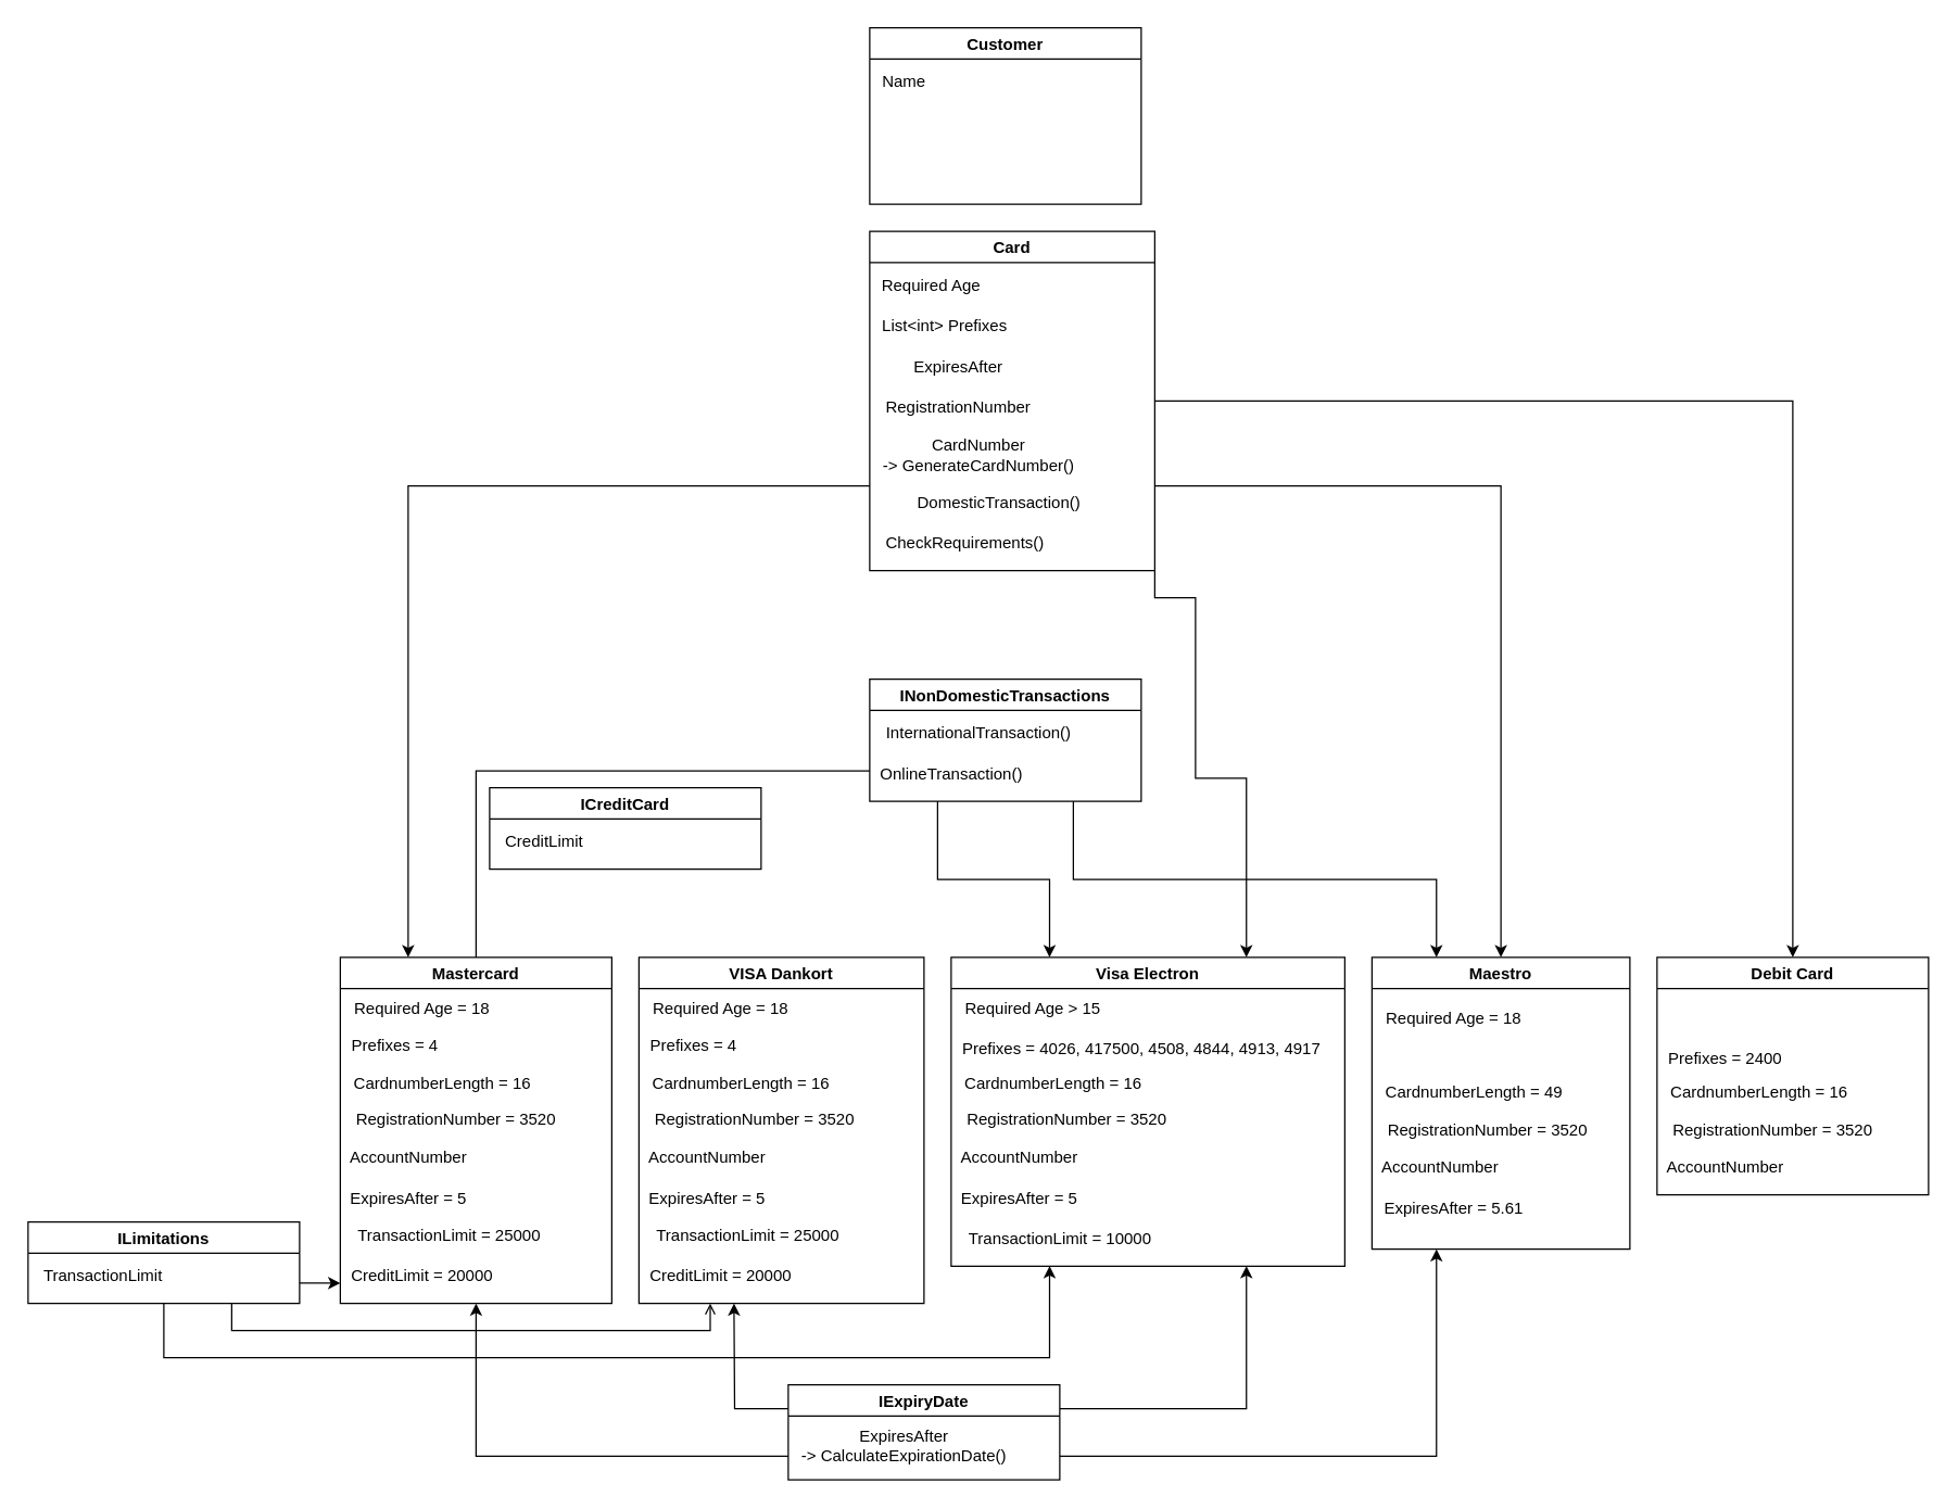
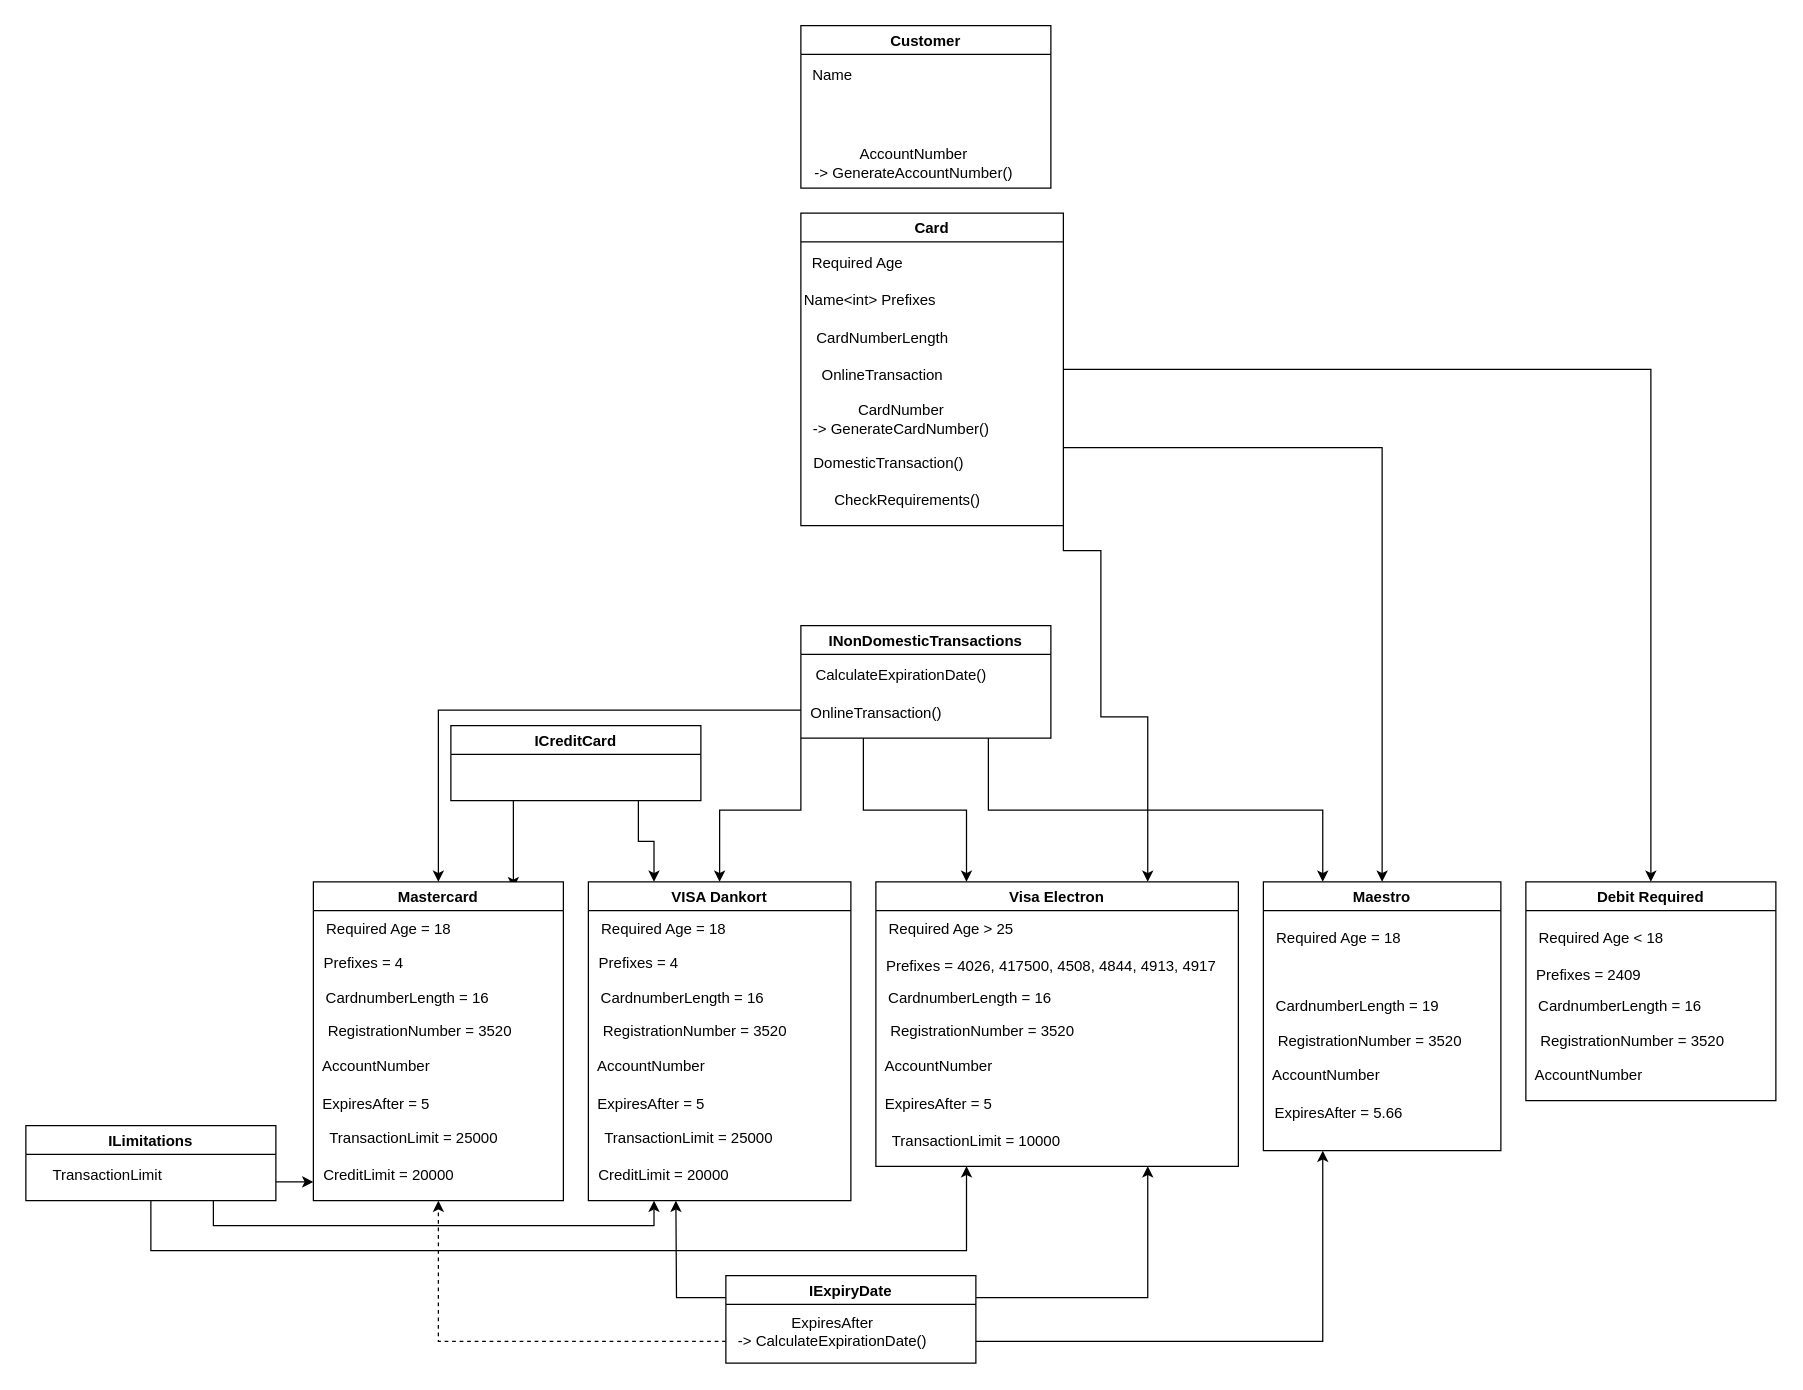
+ <mxCell id="38" value="&lt;div&gt;AccountNumber&lt;/div&gt;&lt;div&gt;-&amp;gt; GenerateAccountNumber()&lt;br&gt;&lt;/div&gt;" style="text;html=1;align=center;verticalAlign=middle;resizable=0;points=[];autosize=1;strokeColor=none;fillColor=none;" vertex="1" parent="36"><mxGeometry y="95" width="180" height="30" as="geometry" /></mxCell>
- <mxCell id="9" value="List&amp;lt;int&amp;gt; Prefixes" style="text;html=1;align=center;verticalAlign=middle;resizable=0;points=[];autosize=1;strokeColor=none;fillColor=none;" parent="6" vertex="1"><mxGeometry y="60" width="110" height="20" as="geometry" /></mxCell>
+ <mxCell id="9" value="Name&amp;lt;int&amp;gt; Prefixes" style="text;html=1;align=center;verticalAlign=middle;resizable=0;points=[];autosize=1;strokeColor=none;fillColor=none;" parent="6" vertex="1"><mxGeometry y="60" width="110" height="20" as="geometry" /></mxCell>
- <mxCell id="10" value="ExpiresAfter" style="text;html=1;align=center;verticalAlign=middle;resizable=0;points=[];autosize=1;strokeColor=none;fillColor=none;" parent="6" vertex="1"><mxGeometry y="90" width="130" height="20" as="geometry" /></mxCell>
+ <mxCell id="10" value="CardNumberLength" style="text;html=1;align=center;verticalAlign=middle;resizable=0;points=[];autosize=1;strokeColor=none;fillColor=none;" parent="6" vertex="1"><mxGeometry y="90" width="130" height="20" as="geometry" /></mxCell>
- <mxCell id="12" value="&lt;div&gt;RegistrationNumber&lt;/div&gt;" style="text;html=1;align=center;verticalAlign=middle;resizable=0;points=[];autosize=1;strokeColor=none;fillColor=none;" parent="6" vertex="1"><mxGeometry y="120" width="130" height="20" as="geometry" /></mxCell>
+ <mxCell id="12" value="&lt;div&gt;OnlineTransaction&lt;/div&gt;" style="text;html=1;align=center;verticalAlign=middle;resizable=0;points=[];autosize=1;strokeColor=none;fillColor=none;" parent="6" vertex="1"><mxGeometry y="120" width="130" height="20" as="geometry" /></mxCell>
- <mxCell id="5" style="edgeStyle=orthogonalEdgeStyle;rounded=0;orthogonalLoop=1;jettySize=auto;html=1;exitX=0;exitY=0.75;exitDx=0;exitDy=0;entryX=0.25;entryY=0;entryDx=0;entryDy=0;" edge="1" parent="1" source="6" target="68"><mxGeometry relative="1" as="geometry"><mxPoint x="430" y="460" as="targetPoint" /></mxGeometry></mxCell>
- <mxCell id="8" value="DomesticTransaction()" style="text;html=1;align=center;verticalAlign=middle;resizable=0;points=[];autosize=1;strokeColor=none;fillColor=none;" parent="6" vertex="1"><mxGeometry x="25" y="190" width="140" height="20" as="geometry" /></mxCell>
+ <mxCell id="8" value="DomesticTransaction()" style="text;html=1;align=center;verticalAlign=middle;resizable=0;points=[];autosize=1;strokeColor=none;fillColor=none;" parent="6" vertex="1"><mxGeometry y="190" width="140" height="20" as="geometry" /></mxCell>
- <mxCell id="13" value="CheckRequirements()" style="text;html=1;align=center;verticalAlign=middle;resizable=0;points=[];autosize=1;strokeColor=none;fillColor=none;" vertex="1" parent="6"><mxGeometry y="220" width="140" height="20" as="geometry" /></mxCell>
+ <mxCell id="13" value="CheckRequirements()" style="text;html=1;align=center;verticalAlign=middle;resizable=0;points=[];autosize=1;strokeColor=none;fillColor=none;" vertex="1" parent="6"><mxGeometry x="15" y="220" width="140" height="20" as="geometry" /></mxCell>
- <mxCell id="28" value="InternationalTransaction()" style="text;html=1;align=center;verticalAlign=middle;resizable=0;points=[];autosize=1;strokeColor=none;fillColor=none;" parent="27" vertex="1"><mxGeometry y="30" width="160" height="20" as="geometry" /></mxCell>
+ <mxCell id="28" value="CalculateExpirationDate()" style="text;html=1;align=center;verticalAlign=middle;resizable=0;points=[];autosize=1;strokeColor=none;fillColor=none;" parent="27" vertex="1"><mxGeometry y="30" width="160" height="20" as="geometry" /></mxCell>
- <mxCell id="17" value="&lt;div&gt;CreditLimit&lt;/div&gt;" style="text;html=1;align=center;verticalAlign=middle;resizable=0;points=[];autosize=1;strokeColor=none;fillColor=none;" parent="16" vertex="1"><mxGeometry y="30" width="80" height="20" as="geometry" /></mxCell>
+ <mxCell id="24" style="edgeStyle=orthogonalEdgeStyle;rounded=0;orthogonalLoop=1;jettySize=auto;html=1;exitX=0;exitY=1;exitDx=0;exitDy=0;entryX=0.5;entryY=0;entryDx=0;entryDy=0;" edge="1" parent="1" source="27" target="59"><mxGeometry relative="1" as="geometry" /></mxCell>
+ <mxCell id="14" style="edgeStyle=orthogonalEdgeStyle;rounded=0;orthogonalLoop=1;jettySize=auto;html=1;exitX=0.25;exitY=1;exitDx=0;exitDy=0;entryX=0.8;entryY=0.02;entryDx=0;entryDy=0;entryPerimeter=0;" edge="1" parent="1" source="16" target="68"><mxGeometry relative="1" as="geometry" /></mxCell>
+ <mxCell id="15" style="edgeStyle=orthogonalEdgeStyle;rounded=0;orthogonalLoop=1;jettySize=auto;html=1;exitX=0.75;exitY=1;exitDx=0;exitDy=0;entryX=0.25;entryY=0;entryDx=0;entryDy=0;" edge="1" parent="1" source="16" target="59"><mxGeometry relative="1" as="geometry" /></mxCell>
- <mxCell id="23" style="edgeStyle=orthogonalEdgeStyle;rounded=0;orthogonalLoop=1;jettySize=auto;html=1;exitX=0;exitY=0.75;exitDx=0;exitDy=0;entryX=0.5;entryY=0;entryDx=0;entryDy=0;endArrow=none;" edge="1" parent="1" source="27" target="68"><mxGeometry relative="1" as="geometry" /></mxCell>
+ <mxCell id="23" style="edgeStyle=orthogonalEdgeStyle;rounded=0;orthogonalLoop=1;jettySize=auto;html=1;exitX=0;exitY=0.75;exitDx=0;exitDy=0;entryX=0.5;entryY=0;entryDx=0;entryDy=0;" edge="1" parent="1" source="27" target="68"><mxGeometry relative="1" as="geometry" /></mxCell>
- <mxCell id="39" value="Debit Card" style="swimlane;" parent="1" vertex="1"><mxGeometry x="1220" y="705" width="200" height="175" as="geometry" /></mxCell>
+ <mxCell id="39" value="Debit Required" style="swimlane;" parent="1" vertex="1"><mxGeometry x="1220" y="705" width="200" height="175" as="geometry" /></mxCell>
- <mxCell id="52" value="Required Age &amp;gt; 15" style="text;html=1;align=center;verticalAlign=middle;resizable=0;points=[];autosize=1;strokeColor=none;fillColor=none;" vertex="1" parent="51"><mxGeometry y="27.5" width="120" height="20" as="geometry" /></mxCell>
+ <mxCell id="52" value="Required Age &amp;gt; 25" style="text;html=1;align=center;verticalAlign=middle;resizable=0;points=[];autosize=1;strokeColor=none;fillColor=none;" vertex="1" parent="51"><mxGeometry y="27.5" width="120" height="20" as="geometry" /></mxCell>
+ <mxCell id="40" value="Required Age &amp;lt; 18" style="text;html=1;align=center;verticalAlign=middle;resizable=0;points=[];autosize=1;strokeColor=none;fillColor=none;" parent="39" vertex="1"><mxGeometry y="35" width="120" height="20" as="geometry" /></mxCell>
- <mxCell id="41" value="Prefixes = 2400" style="text;html=1;align=center;verticalAlign=middle;resizable=0;points=[];autosize=1;strokeColor=none;fillColor=none;" parent="39" vertex="1"><mxGeometry y="65" width="100" height="20" as="geometry" /></mxCell>
+ <mxCell id="41" value="Prefixes = 2409" style="text;html=1;align=center;verticalAlign=middle;resizable=0;points=[];autosize=1;strokeColor=none;fillColor=none;" parent="39" vertex="1"><mxGeometry y="65" width="100" height="20" as="geometry" /></mxCell>
- <mxCell id="47" value="CardnumberLength = 49" style="text;html=1;align=center;verticalAlign=middle;resizable=0;points=[];autosize=1;strokeColor=none;fillColor=none;" parent="45" vertex="1"><mxGeometry y="90" width="150" height="20" as="geometry" /></mxCell>
+ <mxCell id="47" value="CardnumberLength = 19" style="text;html=1;align=center;verticalAlign=middle;resizable=0;points=[];autosize=1;strokeColor=none;fillColor=none;" parent="45" vertex="1"><mxGeometry y="90" width="150" height="20" as="geometry" /></mxCell>
- <mxCell id="50" value="ExpiresAfter = 5.61" style="text;html=1;align=center;verticalAlign=middle;resizable=0;points=[];autosize=1;strokeColor=none;fillColor=none;" parent="45" vertex="1"><mxGeometry y="175" width="120" height="20" as="geometry" /></mxCell>
+ <mxCell id="50" value="ExpiresAfter = 5.66" style="text;html=1;align=center;verticalAlign=middle;resizable=0;points=[];autosize=1;strokeColor=none;fillColor=none;" parent="45" vertex="1"><mxGeometry y="175" width="120" height="20" as="geometry" /></mxCell>
- <mxCell id="22" value="&lt;div&gt;TransactionLimit&lt;/div&gt;" style="text;html=1;align=center;verticalAlign=middle;resizable=0;points=[];autosize=1;strokeColor=none;fillColor=none;" parent="21" vertex="1"><mxGeometry y="30" width="110" height="20" as="geometry" /></mxCell>
+ <mxCell id="22" value="&lt;div&gt;TransactionLimit&lt;/div&gt;" style="text;html=1;align=center;verticalAlign=middle;resizable=0;points=[];autosize=1;strokeColor=none;fillColor=none;" parent="21" vertex="1"><mxGeometry x="10" y="30" width="110" height="20" as="geometry" /></mxCell>
- <mxCell id="19" style="edgeStyle=orthogonalEdgeStyle;rounded=0;orthogonalLoop=1;jettySize=auto;html=1;exitX=0.75;exitY=1;exitDx=0;exitDy=0;entryX=0.25;entryY=1;entryDx=0;entryDy=0;endArrow=open;" edge="1" parent="1" source="21" target="59"><mxGeometry relative="1" as="geometry" /></mxCell>
+ <mxCell id="19" style="edgeStyle=orthogonalEdgeStyle;rounded=0;orthogonalLoop=1;jettySize=auto;html=1;exitX=0.75;exitY=1;exitDx=0;exitDy=0;entryX=0.25;entryY=1;entryDx=0;entryDy=0;" edge="1" parent="1" source="21" target="59"><mxGeometry relative="1" as="geometry" /></mxCell>
- <mxCell id="33" style="edgeStyle=orthogonalEdgeStyle;rounded=0;orthogonalLoop=1;jettySize=auto;html=1;exitX=0;exitY=0.75;exitDx=0;exitDy=0;entryX=0.5;entryY=1;entryDx=0;entryDy=0;" edge="1" parent="1" source="34" target="68"><mxGeometry relative="1" as="geometry" /></mxCell>
+ <mxCell id="33" style="edgeStyle=orthogonalEdgeStyle;rounded=0;orthogonalLoop=1;jettySize=auto;html=1;exitX=0;exitY=0.75;exitDx=0;exitDy=0;entryX=0.5;entryY=1;entryDx=0;entryDy=0;dashed=1;" edge="1" parent="1" source="34" target="68"><mxGeometry relative="1" as="geometry" /></mxCell>
